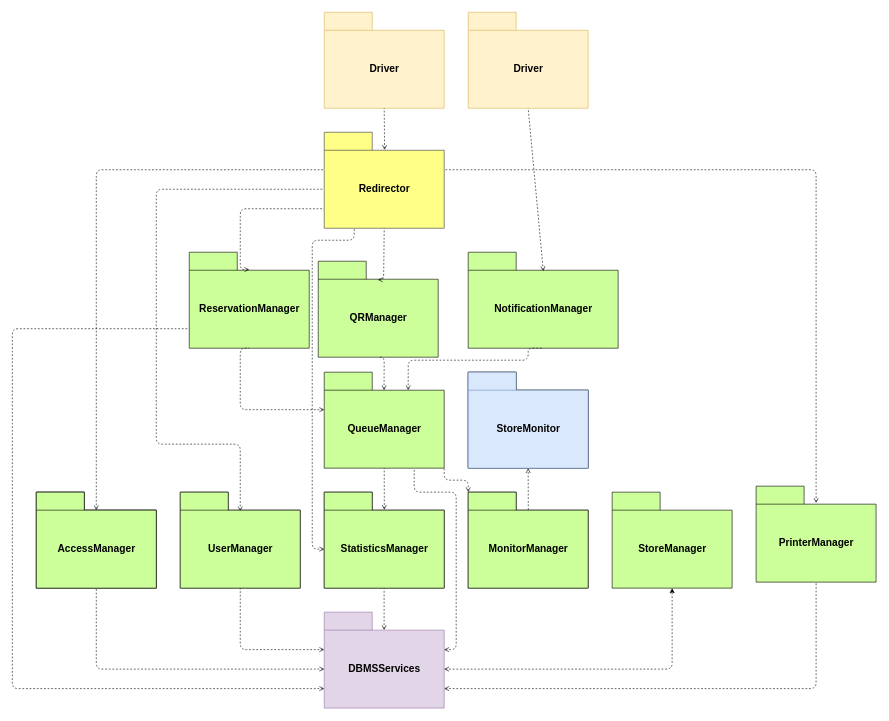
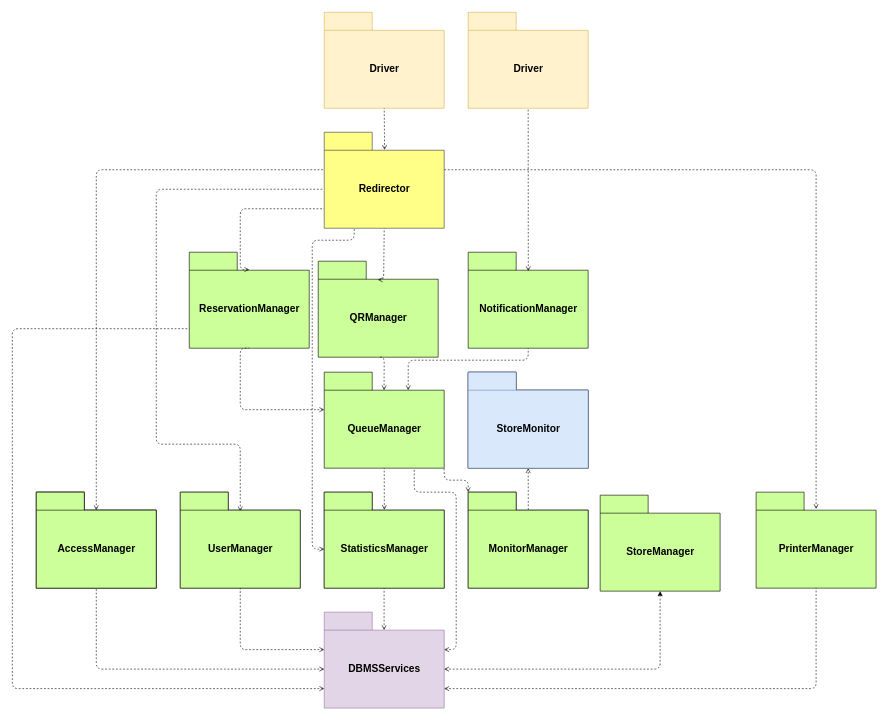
- <mxCell id="10" value="&lt;font style=&quot;font-size: 17px&quot;&gt;NotificationManager&lt;/font&gt;" style="shape=folder;fontStyle=1;tabWidth=80;tabHeight=30;tabPosition=left;html=1;boundedLbl=1;fillColor=#CCFF99;" parent="1" vertex="1"><mxGeometry x="780" y="420" width="250" height="160" as="geometry" /></mxCell>
+ <mxCell id="10" value="&lt;font style=&quot;font-size: 17px&quot;&gt;NotificationManager&lt;/font&gt;" style="shape=folder;fontStyle=1;tabWidth=80;tabHeight=30;tabPosition=left;html=1;boundedLbl=1;fillColor=#CCFF99;" parent="1" vertex="1"><mxGeometry x="780" y="420" width="200" height="160" as="geometry" /></mxCell>
- <mxCell id="20" value="&lt;font style=&quot;font-size: 17px&quot;&gt;PrinterManager&lt;/font&gt;" style="shape=folder;fontStyle=1;tabWidth=80;tabHeight=30;tabPosition=left;html=1;boundedLbl=1;fillColor=#CCFF99;" parent="1" vertex="1"><mxGeometry x="1260" y="810" width="200" height="160" as="geometry" /></mxCell>
+ <mxCell id="20" value="&lt;font style=&quot;font-size: 17px&quot;&gt;PrinterManager&lt;/font&gt;" style="shape=folder;fontStyle=1;tabWidth=80;tabHeight=30;tabPosition=left;html=1;boundedLbl=1;fillColor=#CCFF99;" parent="1" vertex="1"><mxGeometry x="1260" y="820" width="200" height="160" as="geometry" /></mxCell>
- <mxCell id="14" value="&lt;font style=&quot;font-size: 17px&quot;&gt;StoreManager&lt;/font&gt;" style="shape=folder;fontStyle=1;tabWidth=80;tabHeight=30;tabPosition=left;html=1;boundedLbl=1;fillColor=#CCFF99;" parent="1" vertex="1"><mxGeometry x="1020" y="820" width="200" height="160" as="geometry" /></mxCell>
+ <mxCell id="14" value="&lt;font style=&quot;font-size: 17px&quot;&gt;StoreManager&lt;/font&gt;" style="shape=folder;fontStyle=1;tabWidth=80;tabHeight=30;tabPosition=left;html=1;boundedLbl=1;fillColor=#CCFF99;" parent="1" vertex="1"><mxGeometry x="1000" y="825" width="200" height="160" as="geometry" /></mxCell>
